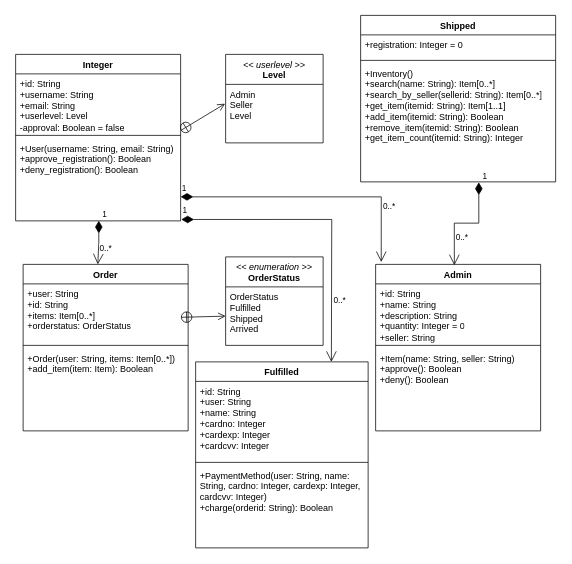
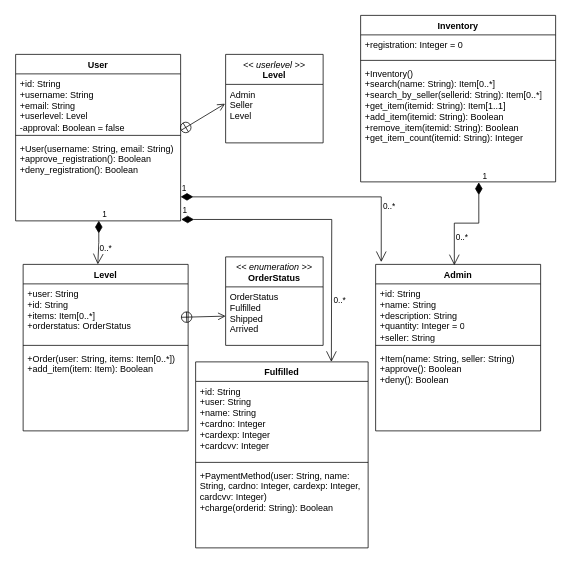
- <mxCell id="6" value="Shipped" style="swimlane;fontStyle=1;align=center;verticalAlign=top;childLayout=stackLayout;horizontal=1;startSize=26;horizontalStack=0;resizeParent=1;resizeParentMax=0;resizeLast=0;collapsible=1;marginBottom=0;whiteSpace=wrap;html=1;" vertex="1" parent="1"><mxGeometry x="480" y="20" width="260" height="222" as="geometry" /></mxCell>
+ <mxCell id="6" value="Inventory" style="swimlane;fontStyle=1;align=center;verticalAlign=top;childLayout=stackLayout;horizontal=1;startSize=26;horizontalStack=0;resizeParent=1;resizeParentMax=0;resizeLast=0;collapsible=1;marginBottom=0;whiteSpace=wrap;html=1;" vertex="1" parent="1"><mxGeometry x="480" y="20" width="260" height="222" as="geometry" /></mxCell>
- <mxCell id="2" value="Integer" style="swimlane;fontStyle=1;align=center;verticalAlign=top;childLayout=stackLayout;horizontal=1;startSize=26;horizontalStack=0;resizeParent=1;resizeParentMax=0;resizeLast=0;collapsible=1;marginBottom=0;whiteSpace=wrap;html=1;" vertex="1" parent="1"><mxGeometry x="20" y="72" width="220" height="222" as="geometry" /></mxCell>
+ <mxCell id="2" value="User" style="swimlane;fontStyle=1;align=center;verticalAlign=top;childLayout=stackLayout;horizontal=1;startSize=26;horizontalStack=0;resizeParent=1;resizeParentMax=0;resizeLast=0;collapsible=1;marginBottom=0;whiteSpace=wrap;html=1;" vertex="1" parent="1"><mxGeometry x="20" y="72" width="220" height="222" as="geometry" /></mxCell>
- <mxCell id="14" value="Order" style="swimlane;fontStyle=1;align=center;verticalAlign=top;childLayout=stackLayout;horizontal=1;startSize=26;horizontalStack=0;resizeParent=1;resizeParentMax=0;resizeLast=0;collapsible=1;marginBottom=0;whiteSpace=wrap;html=1;" vertex="1" parent="1"><mxGeometry x="30" y="352" width="220" height="222" as="geometry" /></mxCell>
+ <mxCell id="14" value="Level" style="swimlane;fontStyle=1;align=center;verticalAlign=top;childLayout=stackLayout;horizontal=1;startSize=26;horizontalStack=0;resizeParent=1;resizeParentMax=0;resizeLast=0;collapsible=1;marginBottom=0;whiteSpace=wrap;html=1;" vertex="1" parent="1"><mxGeometry x="30" y="352" width="220" height="222" as="geometry" /></mxCell>
